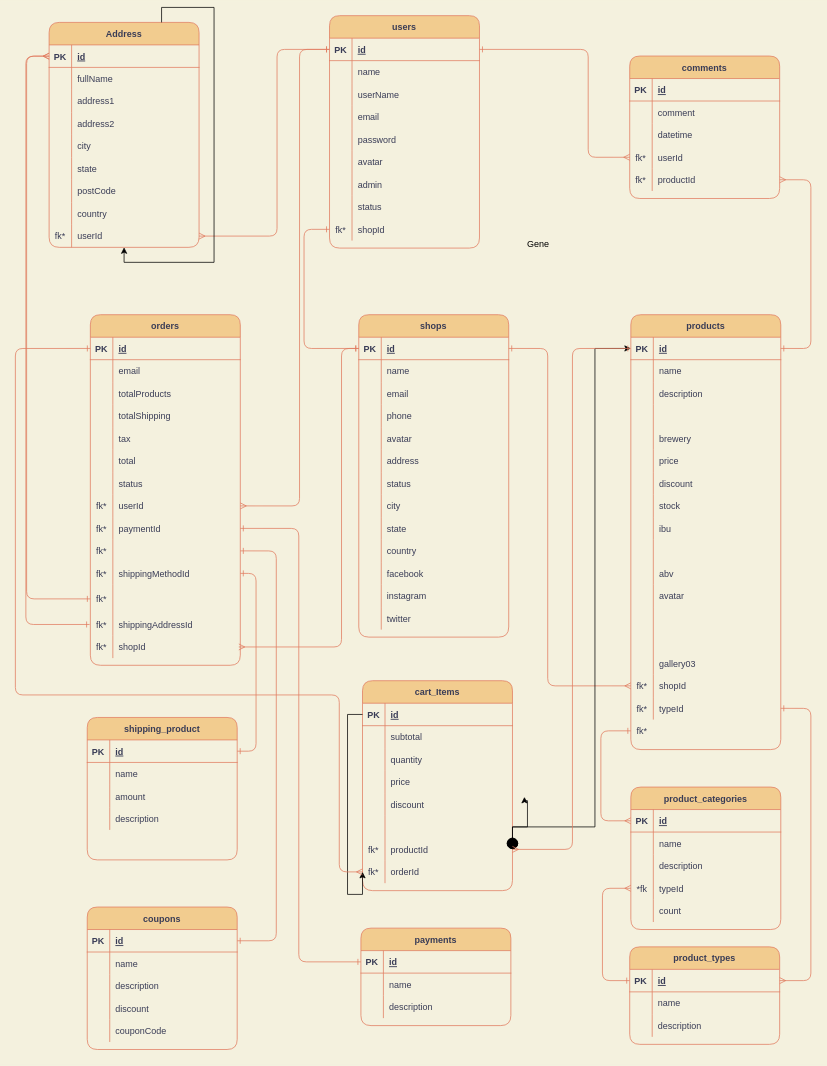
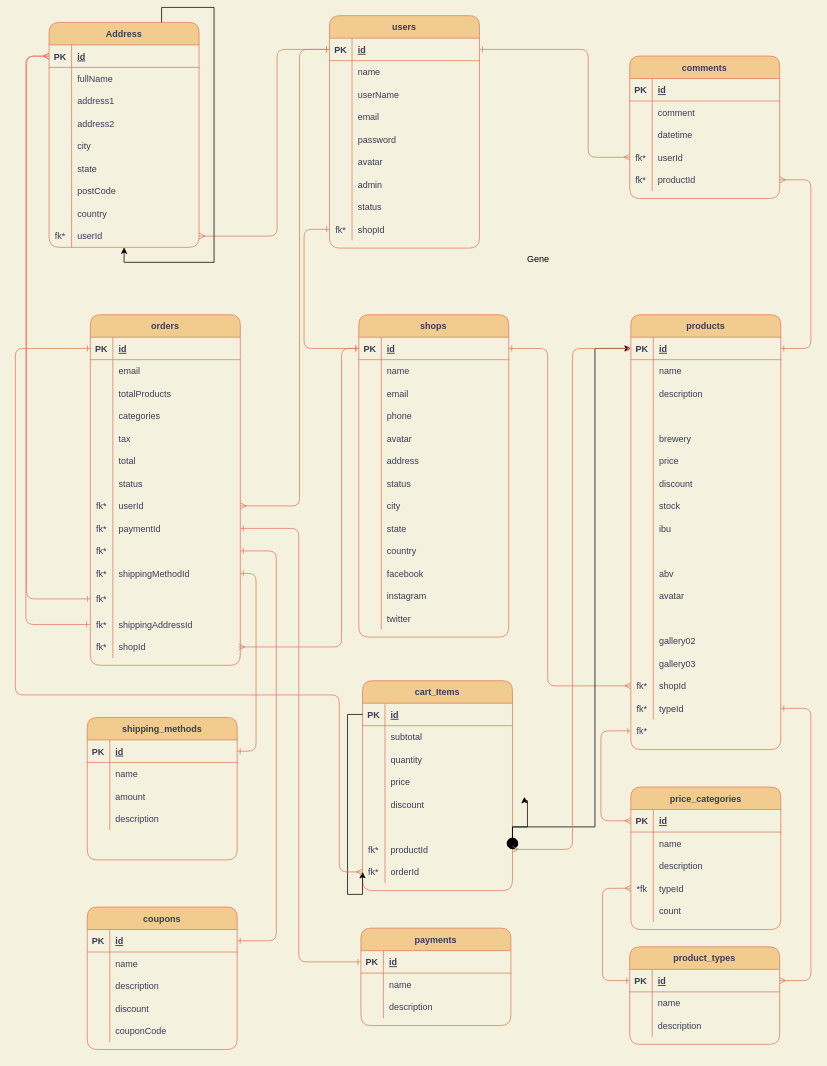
- <mxCell id="280" value="Gene" style="text;html=1;resizable=0;autosize=1;align=center;verticalAlign=middle;points=[];fillColor=none;strokeColor=none;rounded=0;" parent="1" vertex="1"><mxGeometry x="697" y="316" width="39" height="18" as="geometry" /></mxCell>
+ <mxCell id="280" value="Gene" style="text;html=1;resizable=0;autosize=1;align=center;verticalAlign=middle;points=[];fillColor=none;strokeColor=none;rounded=0;" parent="1" vertex="1"><mxGeometry x="697" y="336" width="39" height="18" as="geometry" /></mxCell>
- <mxCell id="109" value="totalShipping" style="shape=partialRectangle;connectable=0;fillColor=none;top=0;left=0;bottom=0;right=0;align=left;spacingLeft=6;overflow=hidden;rounded=1;strokeColor=#E07A5F;fontColor=#393C56;" parent="107" vertex="1"><mxGeometry x="30" width="170" height="30" as="geometry" /></mxCell>
+ <mxCell id="109" value="categories" style="shape=partialRectangle;connectable=0;fillColor=none;top=0;left=0;bottom=0;right=0;align=left;spacingLeft=6;overflow=hidden;rounded=1;strokeColor=#E07A5F;fontColor=#393C56;" parent="107" vertex="1"><mxGeometry x="30" width="170" height="30" as="geometry" /></mxCell>
+ <mxCell id="85" value="gallery02" style="shape=partialRectangle;connectable=0;fillColor=none;top=0;left=0;bottom=0;right=0;align=left;spacingLeft=6;overflow=hidden;rounded=1;strokeColor=#E07A5F;fontColor=#393C56;" parent="83" vertex="1"><mxGeometry x="30" width="170" height="30" as="geometry" /></mxCell>
- <mxCell id="164" value="shipping_product" style="shape=table;startSize=30;container=1;collapsible=1;childLayout=tableLayout;fixedRows=1;rowLines=0;fontStyle=1;align=center;resizeLast=1;rounded=1;fillColor=#F2CC8F;strokeColor=#E07A5F;fontColor=#393C56;" parent="1" vertex="1"><mxGeometry x="115.86" y="956" width="200" height="190" as="geometry" /></mxCell>
+ <mxCell id="164" value="shipping_methods" style="shape=table;startSize=30;container=1;collapsible=1;childLayout=tableLayout;fixedRows=1;rowLines=0;fontStyle=1;align=center;resizeLast=1;rounded=1;fillColor=#F2CC8F;strokeColor=#E07A5F;fontColor=#393C56;" parent="1" vertex="1"><mxGeometry x="115.86" y="956" width="200" height="190" as="geometry" /></mxCell>
- <mxCell id="148" value="product_categories" style="shape=table;startSize=30;container=1;collapsible=1;childLayout=tableLayout;fixedRows=1;rowLines=0;fontStyle=1;align=center;resizeLast=1;rounded=1;fillColor=#F2CC8F;strokeColor=#E07A5F;fontColor=#393C56;" parent="1" vertex="1"><mxGeometry x="840.86" y="1048.86" width="200" height="190" as="geometry" /></mxCell>
+ <mxCell id="148" value="price_categories" style="shape=table;startSize=30;container=1;collapsible=1;childLayout=tableLayout;fixedRows=1;rowLines=0;fontStyle=1;align=center;resizeLast=1;rounded=1;fillColor=#F2CC8F;strokeColor=#E07A5F;fontColor=#393C56;" parent="1" vertex="1"><mxGeometry x="840.86" y="1048.86" width="200" height="190" as="geometry" /></mxCell>
